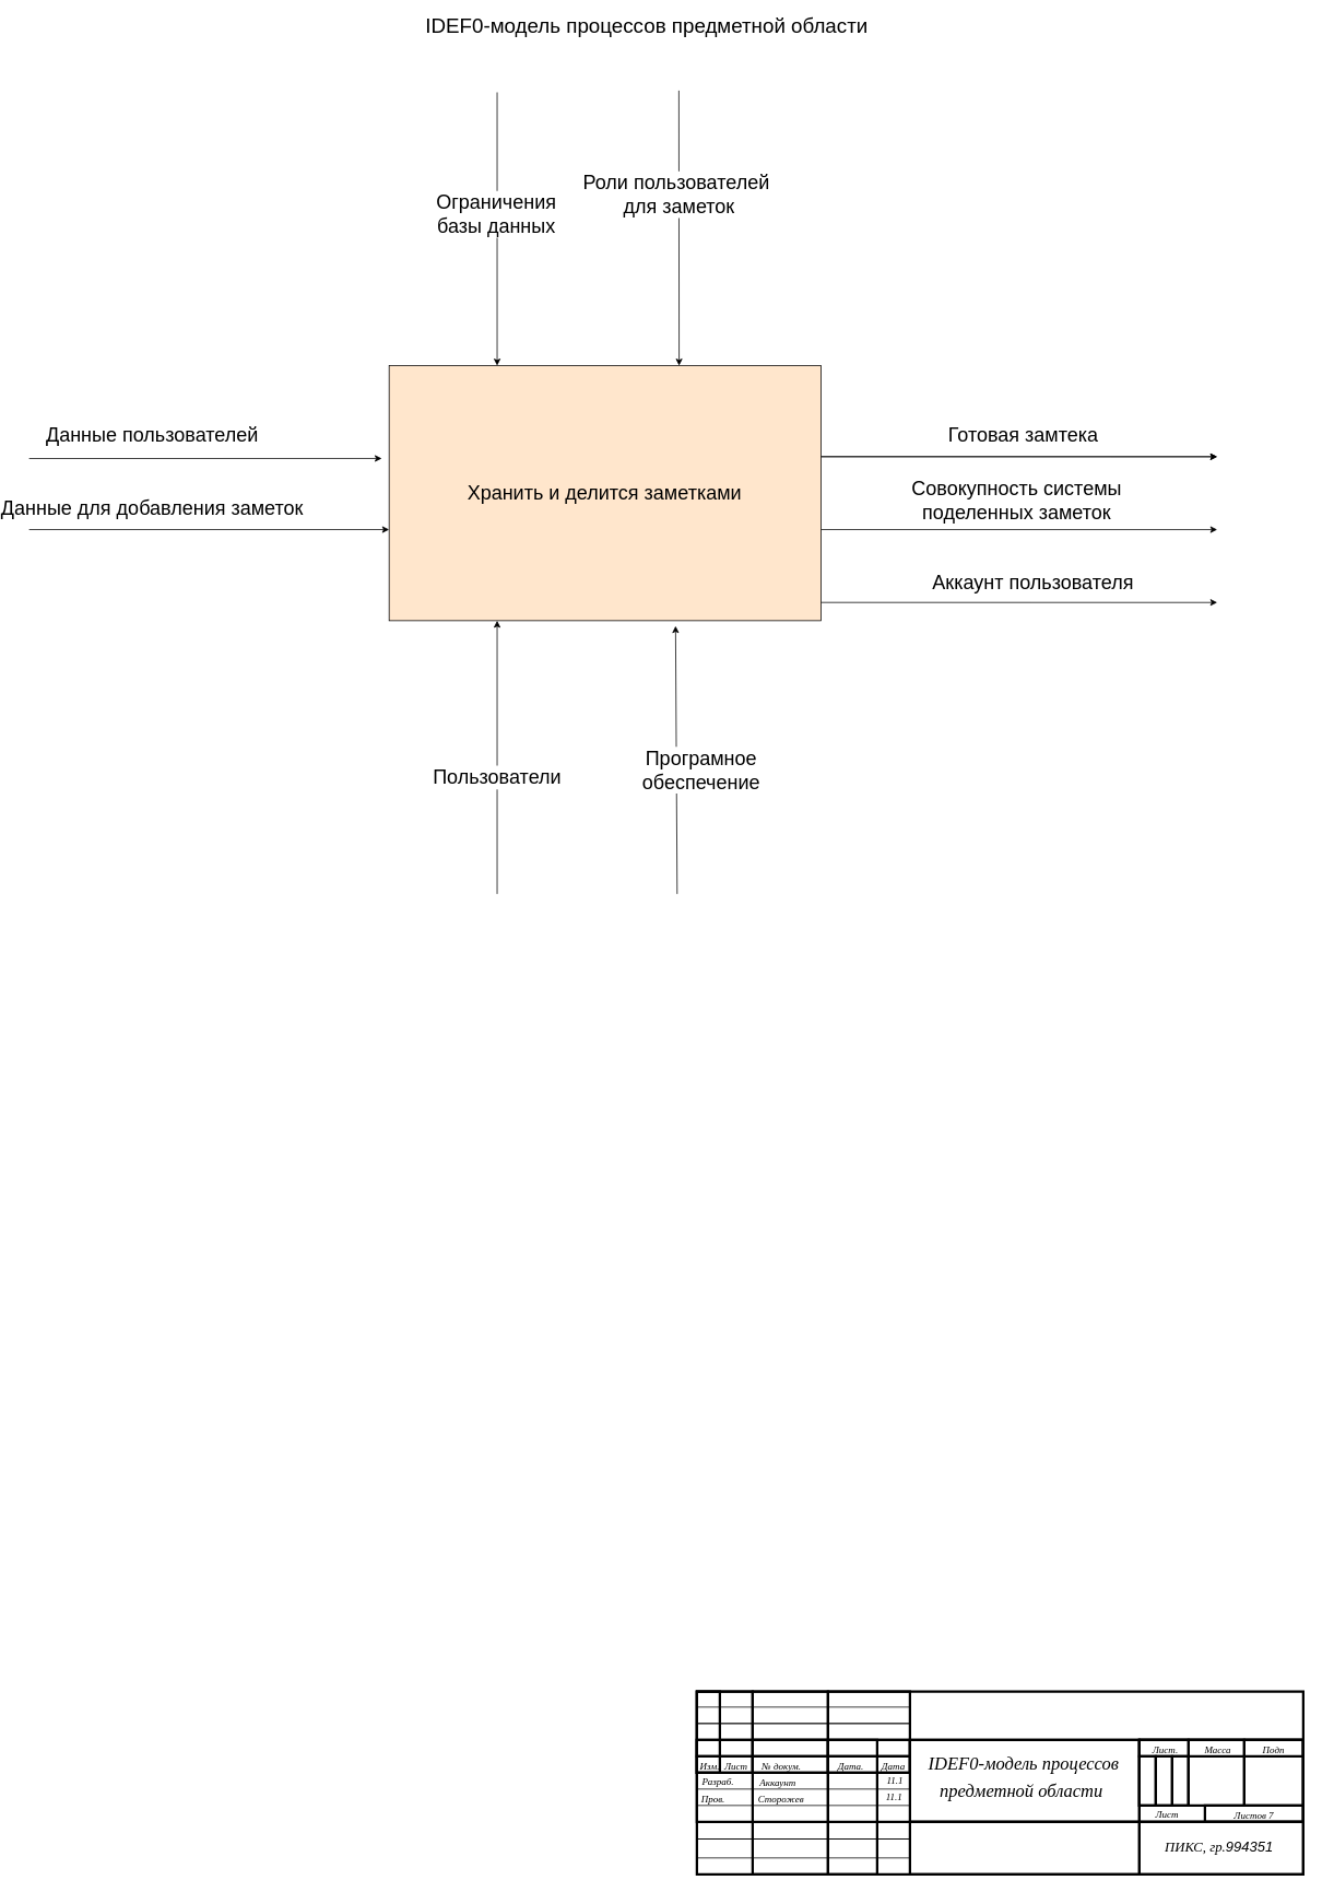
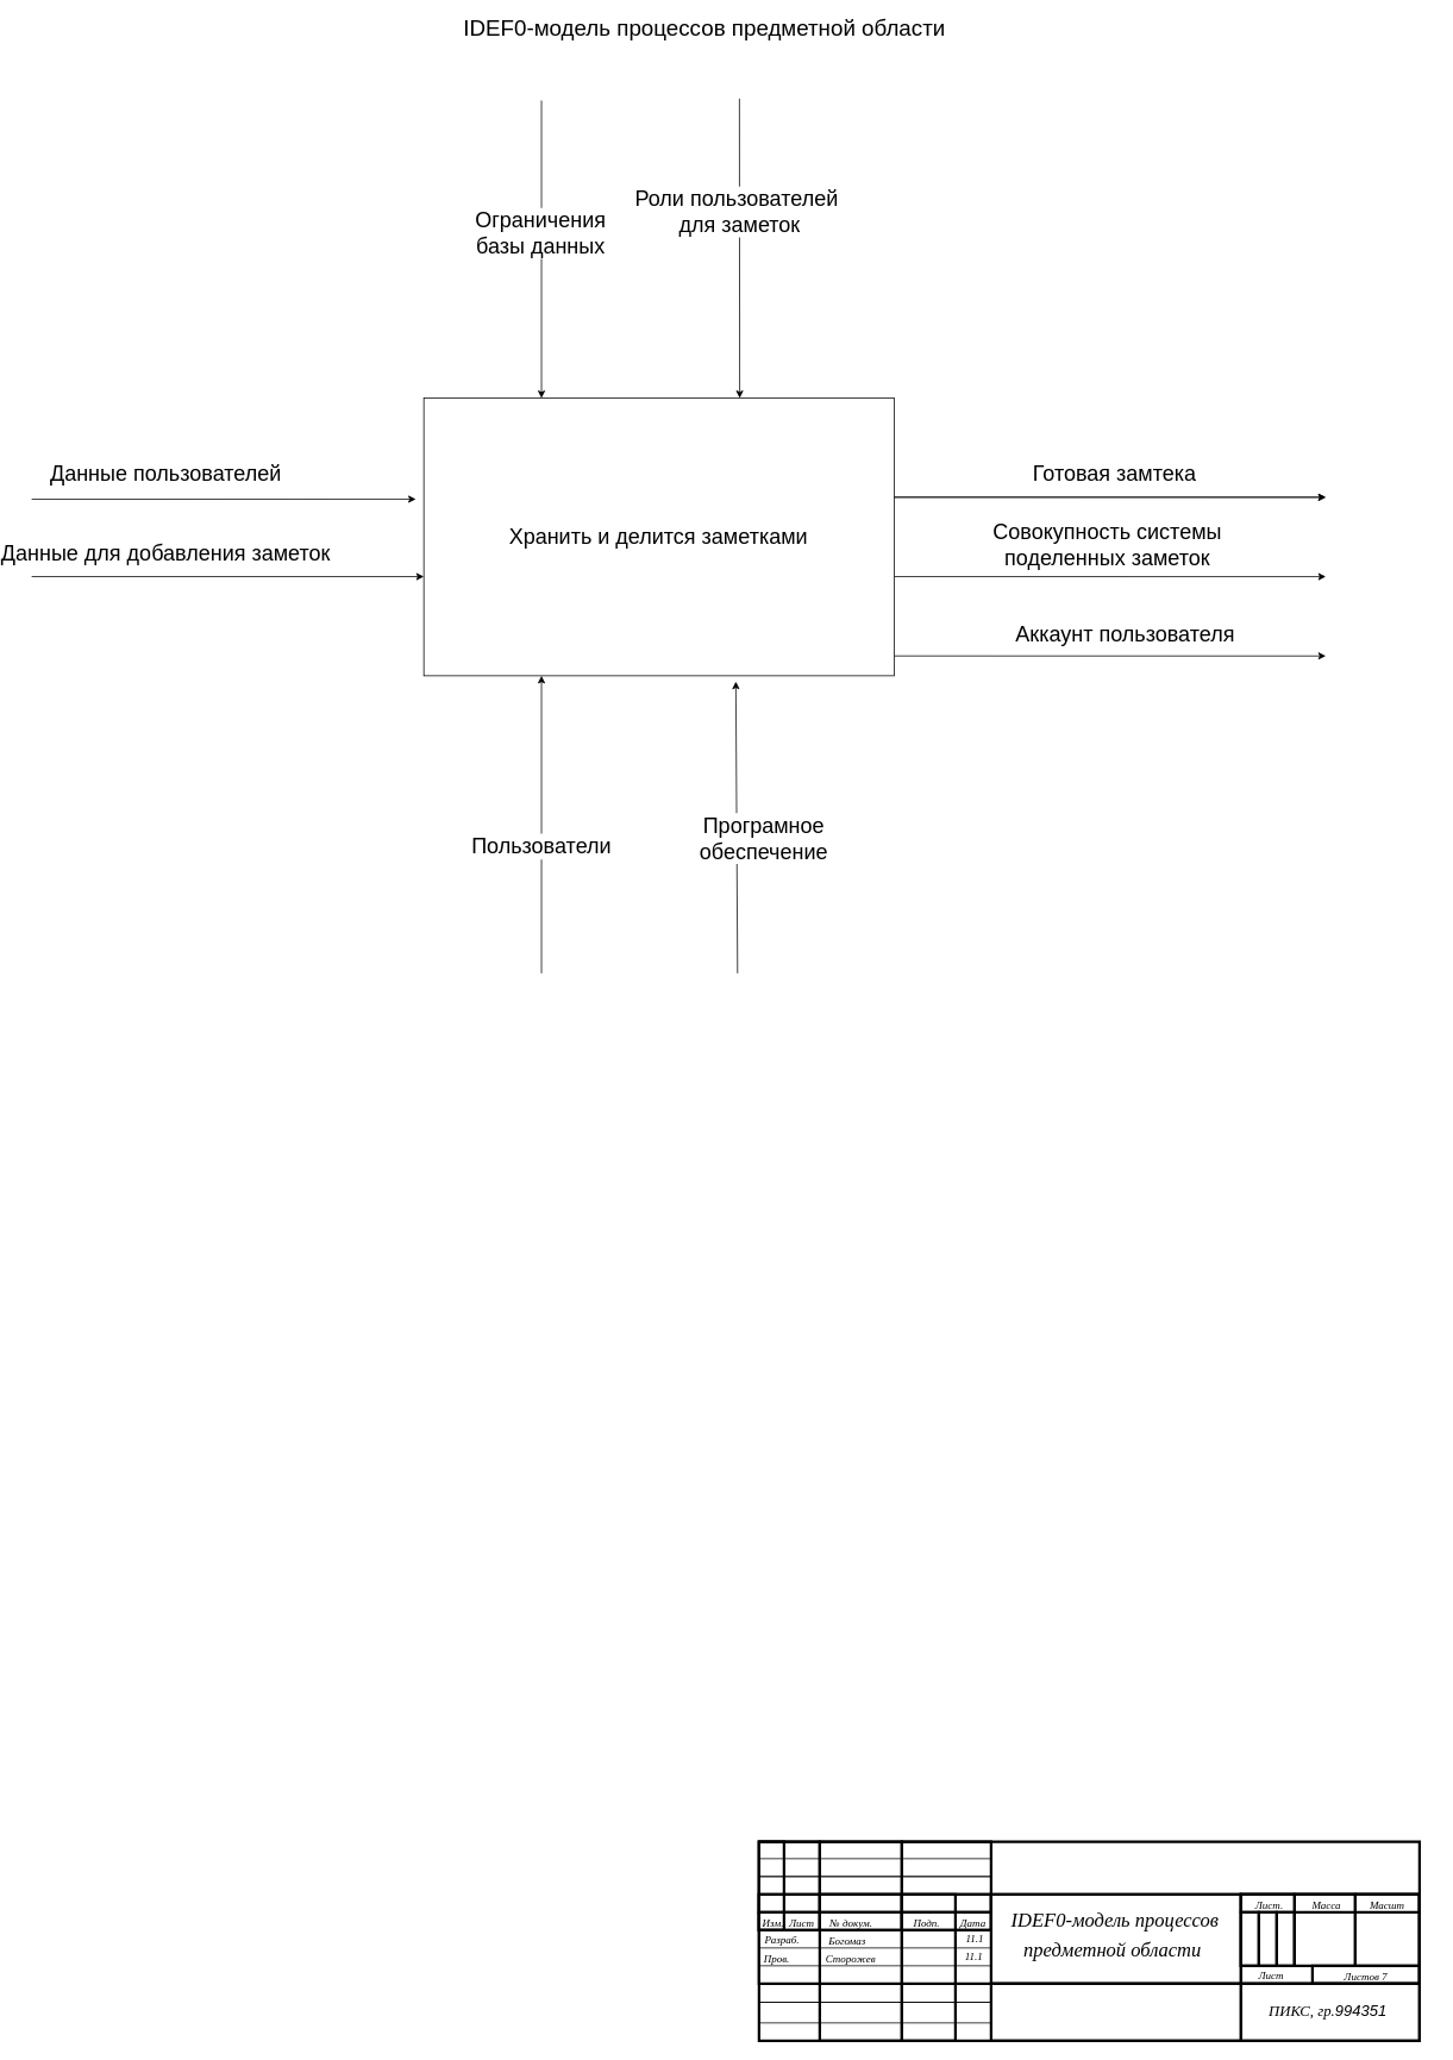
- <mxCell id="54" value="Хранить и делится заметками" style="rounded=0;whiteSpace=wrap;html=1;fontSize=24;fillColor=#ffe6cc;" vertex="1" parent="1"><mxGeometry x="459.394" y="445.526" width="527.273" height="311.125" as="geometry" /></mxCell>
+ <mxCell id="54" value="Хранить и делится заметками" style="rounded=0;whiteSpace=wrap;html=1;fontSize=24;" vertex="1" parent="1"><mxGeometry x="459.394" y="445.526" width="527.273" height="311.125" as="geometry" /></mxCell>
- <mxCell id="18" value="Подп" style="text;html=1;strokeColor=none;fillColor=none;align=center;verticalAlign=middle;whiteSpace=wrap;rounded=0;fontFamily=Verdana;fontStyle=2" parent="1" vertex="1"><mxGeometry x="1519" y="2124" width="40" height="20" as="geometry" /></mxCell>
+ <mxCell id="18" value="Масшт" style="text;html=1;strokeColor=none;fillColor=none;align=center;verticalAlign=middle;whiteSpace=wrap;rounded=0;fontFamily=Verdana;fontStyle=2" parent="1" vertex="1"><mxGeometry x="1519" y="2124" width="40" height="20" as="geometry" /></mxCell>
- <mxCell id="14" value="Дата." style="text;html=1;strokeColor=none;fillColor=none;align=center;verticalAlign=middle;whiteSpace=wrap;rounded=0;fontFamily=Verdana;fontStyle=2" parent="1" vertex="1"><mxGeometry x="1003" y="2144" width="40" height="20" as="geometry" /></mxCell>
+ <mxCell id="14" value="Подп." style="text;html=1;strokeColor=none;fillColor=none;align=center;verticalAlign=middle;whiteSpace=wrap;rounded=0;fontFamily=Verdana;fontStyle=2" parent="1" vertex="1"><mxGeometry x="1003" y="2144" width="40" height="20" as="geometry" /></mxCell>
- <mxCell id="23" value="Аккаунт" style="text;html=1;strokeColor=none;fillColor=none;align=center;verticalAlign=middle;whiteSpace=wrap;rounded=0;fontFamily=Verdana;fontStyle=2" parent="1" vertex="1"><mxGeometry x="913.89" y="2164" width="40" height="20" as="geometry" /></mxCell>
+ <mxCell id="23" value="Богомаз" style="text;html=1;strokeColor=none;fillColor=none;align=center;verticalAlign=middle;whiteSpace=wrap;rounded=0;fontFamily=Verdana;fontStyle=2" parent="1" vertex="1"><mxGeometry x="913.89" y="2164" width="40" height="20" as="geometry" /></mxCell>
